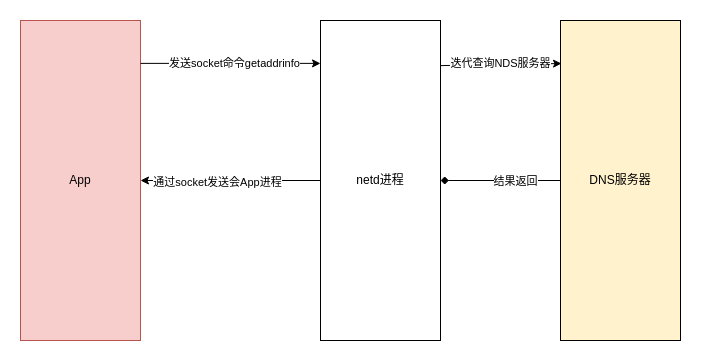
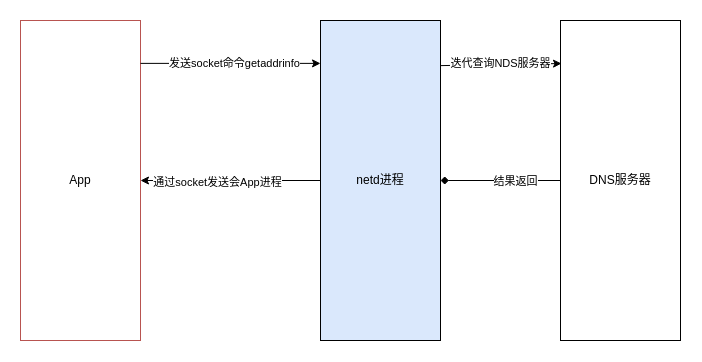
- <mxCell id="2" value="App" style="rounded=0;whiteSpace=wrap;html=1;fillColor=#f8cecc;strokeColor=#b85450;" vertex="1" parent="1"><mxGeometry x="20" y="20" width="120" height="320" as="geometry" /></mxCell>
+ <mxCell id="2" value="App" style="rounded=0;whiteSpace=wrap;html=1;fillColor=#ffffff;strokeColor=#b85450;" vertex="1" parent="1"><mxGeometry x="20" y="20" width="120" height="320" as="geometry" /></mxCell>
- <mxCell id="3" value="netd进程" style="rounded=0;whiteSpace=wrap;html=1;" vertex="1" parent="1"><mxGeometry x="320" y="20" width="120" height="320" as="geometry" /></mxCell>
+ <mxCell id="3" value="netd进程" style="rounded=0;whiteSpace=wrap;html=1;fillColor=#dae8fc;" vertex="1" parent="1"><mxGeometry x="320" y="20" width="120" height="320" as="geometry" /></mxCell>
- <mxCell id="6" value="DNS服务器" style="rounded=0;whiteSpace=wrap;html=1;fillColor=#fff2cc;" vertex="1" parent="1"><mxGeometry x="560" y="20" width="120" height="320" as="geometry" /></mxCell>
+ <mxCell id="6" value="DNS服务器" style="rounded=0;whiteSpace=wrap;html=1;" vertex="1" parent="1"><mxGeometry x="560" y="20" width="120" height="320" as="geometry" /></mxCell>
